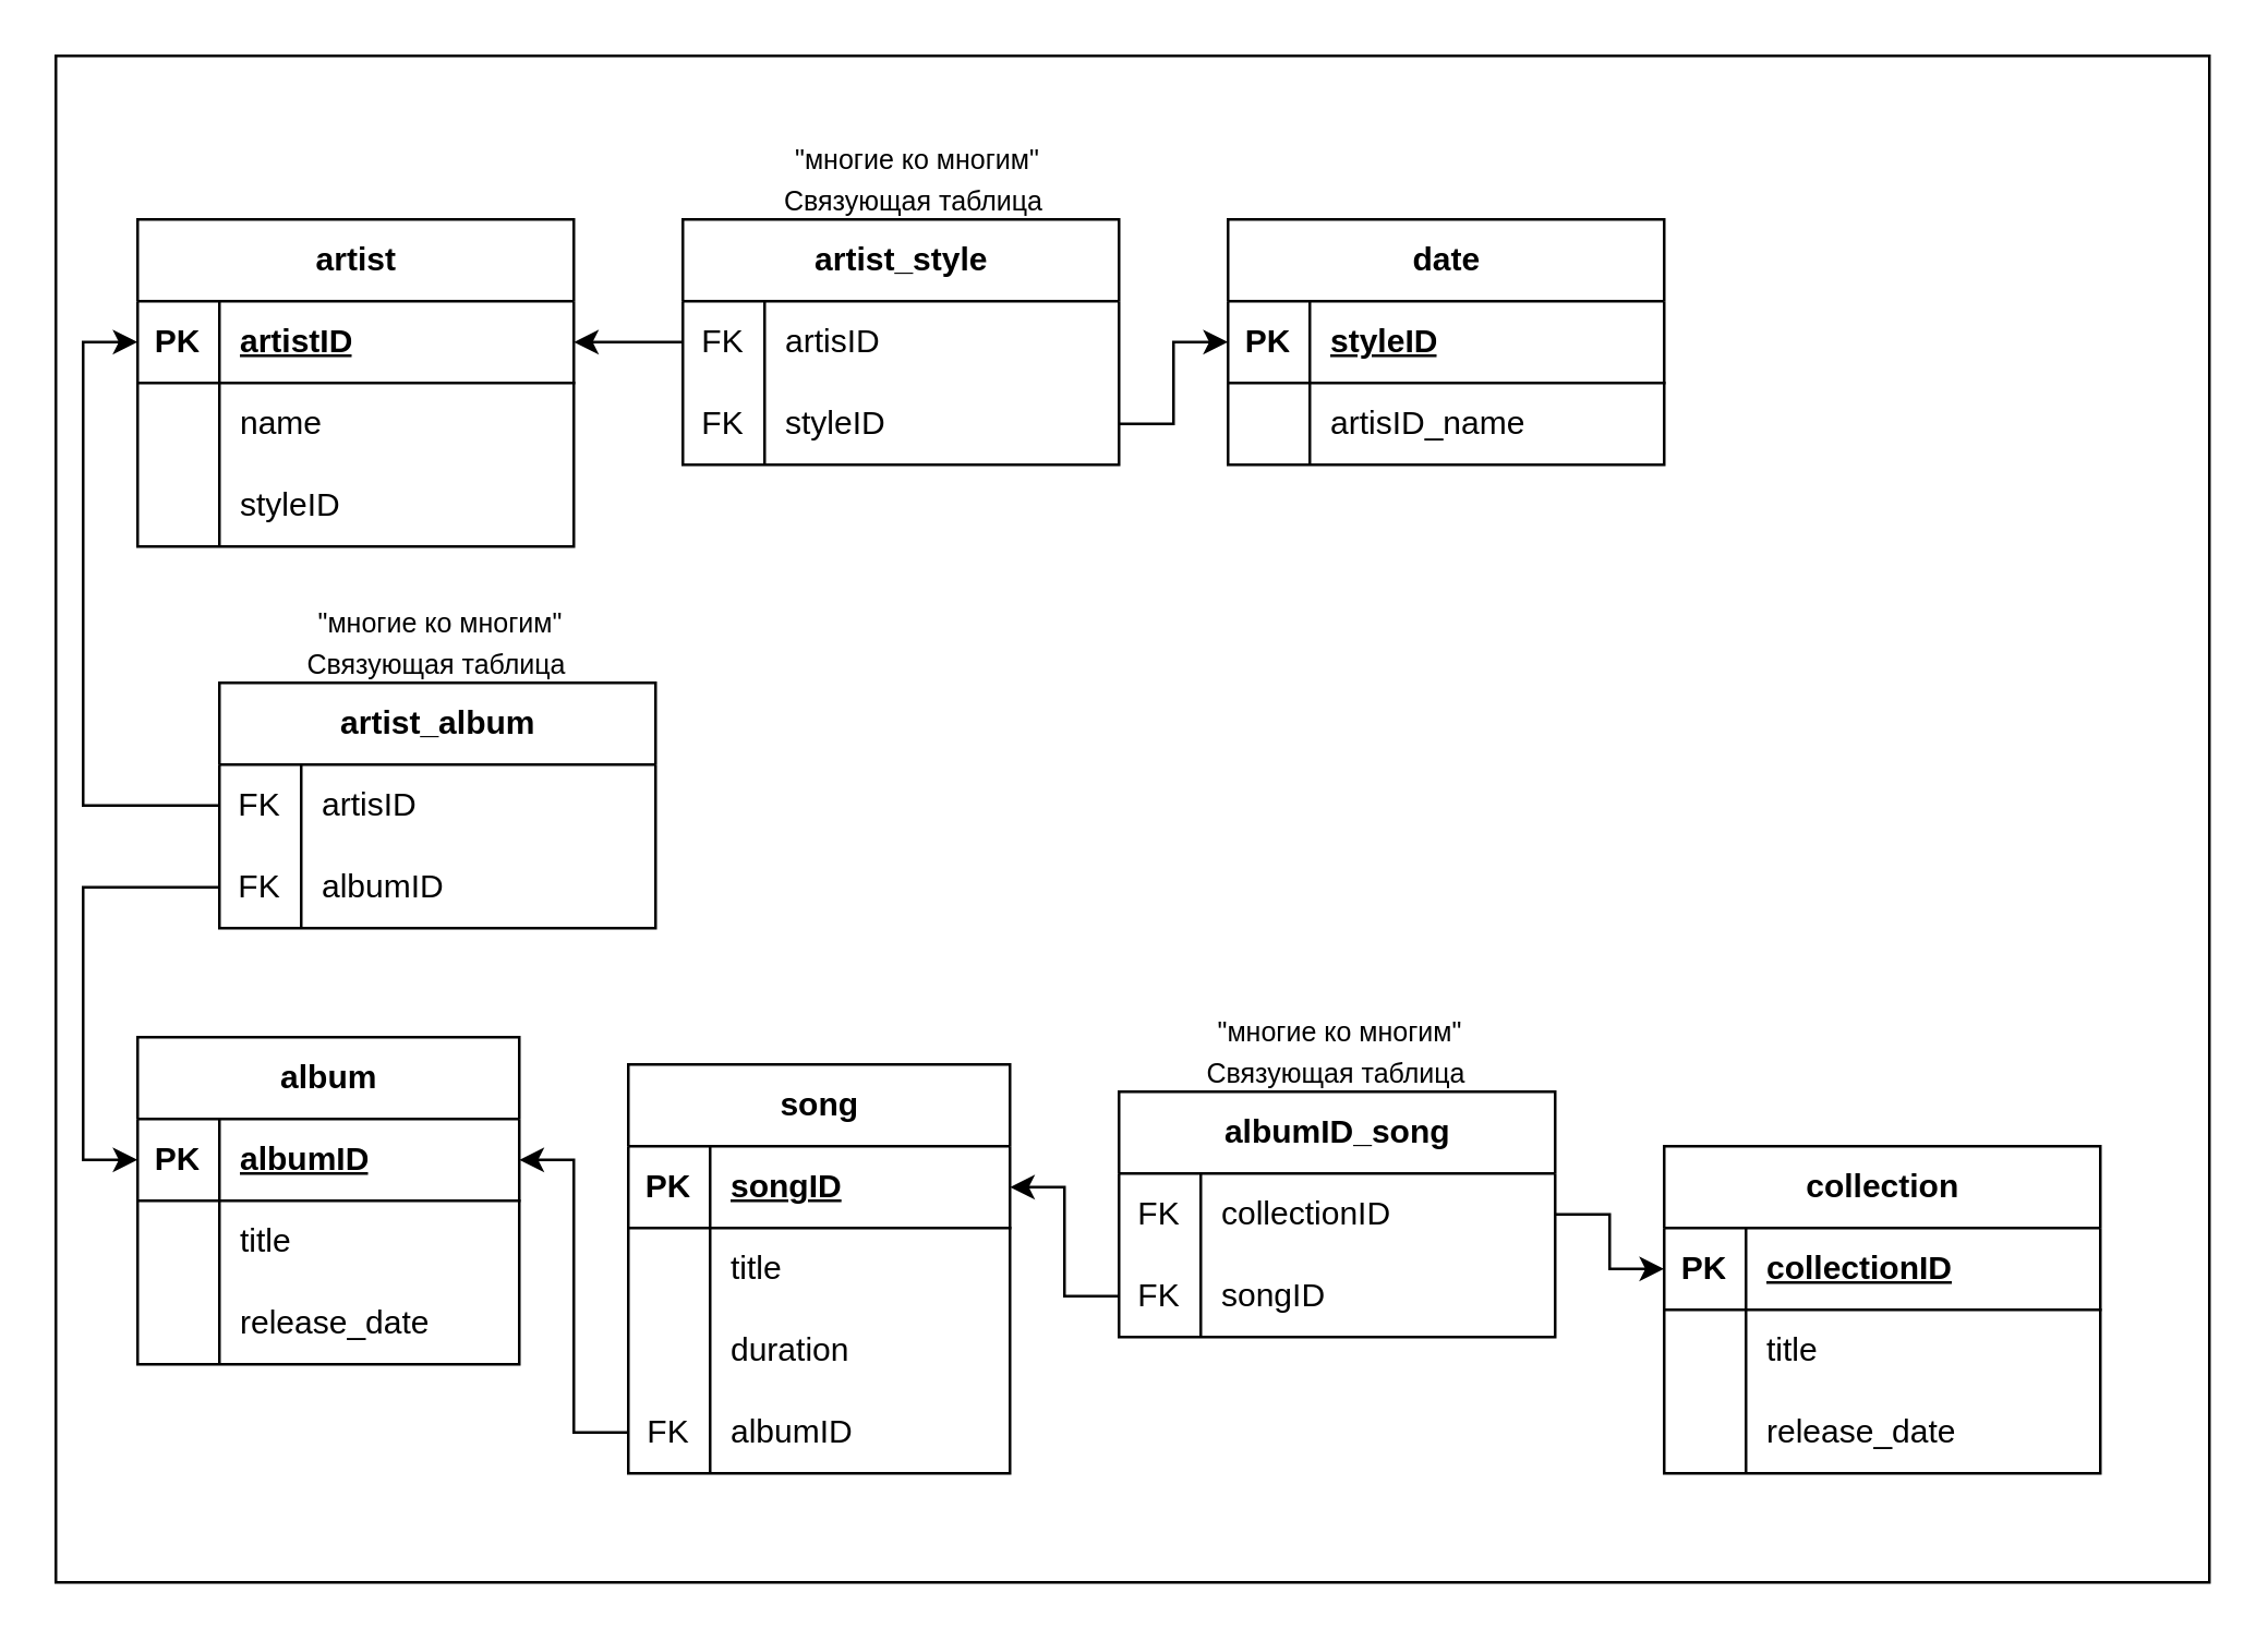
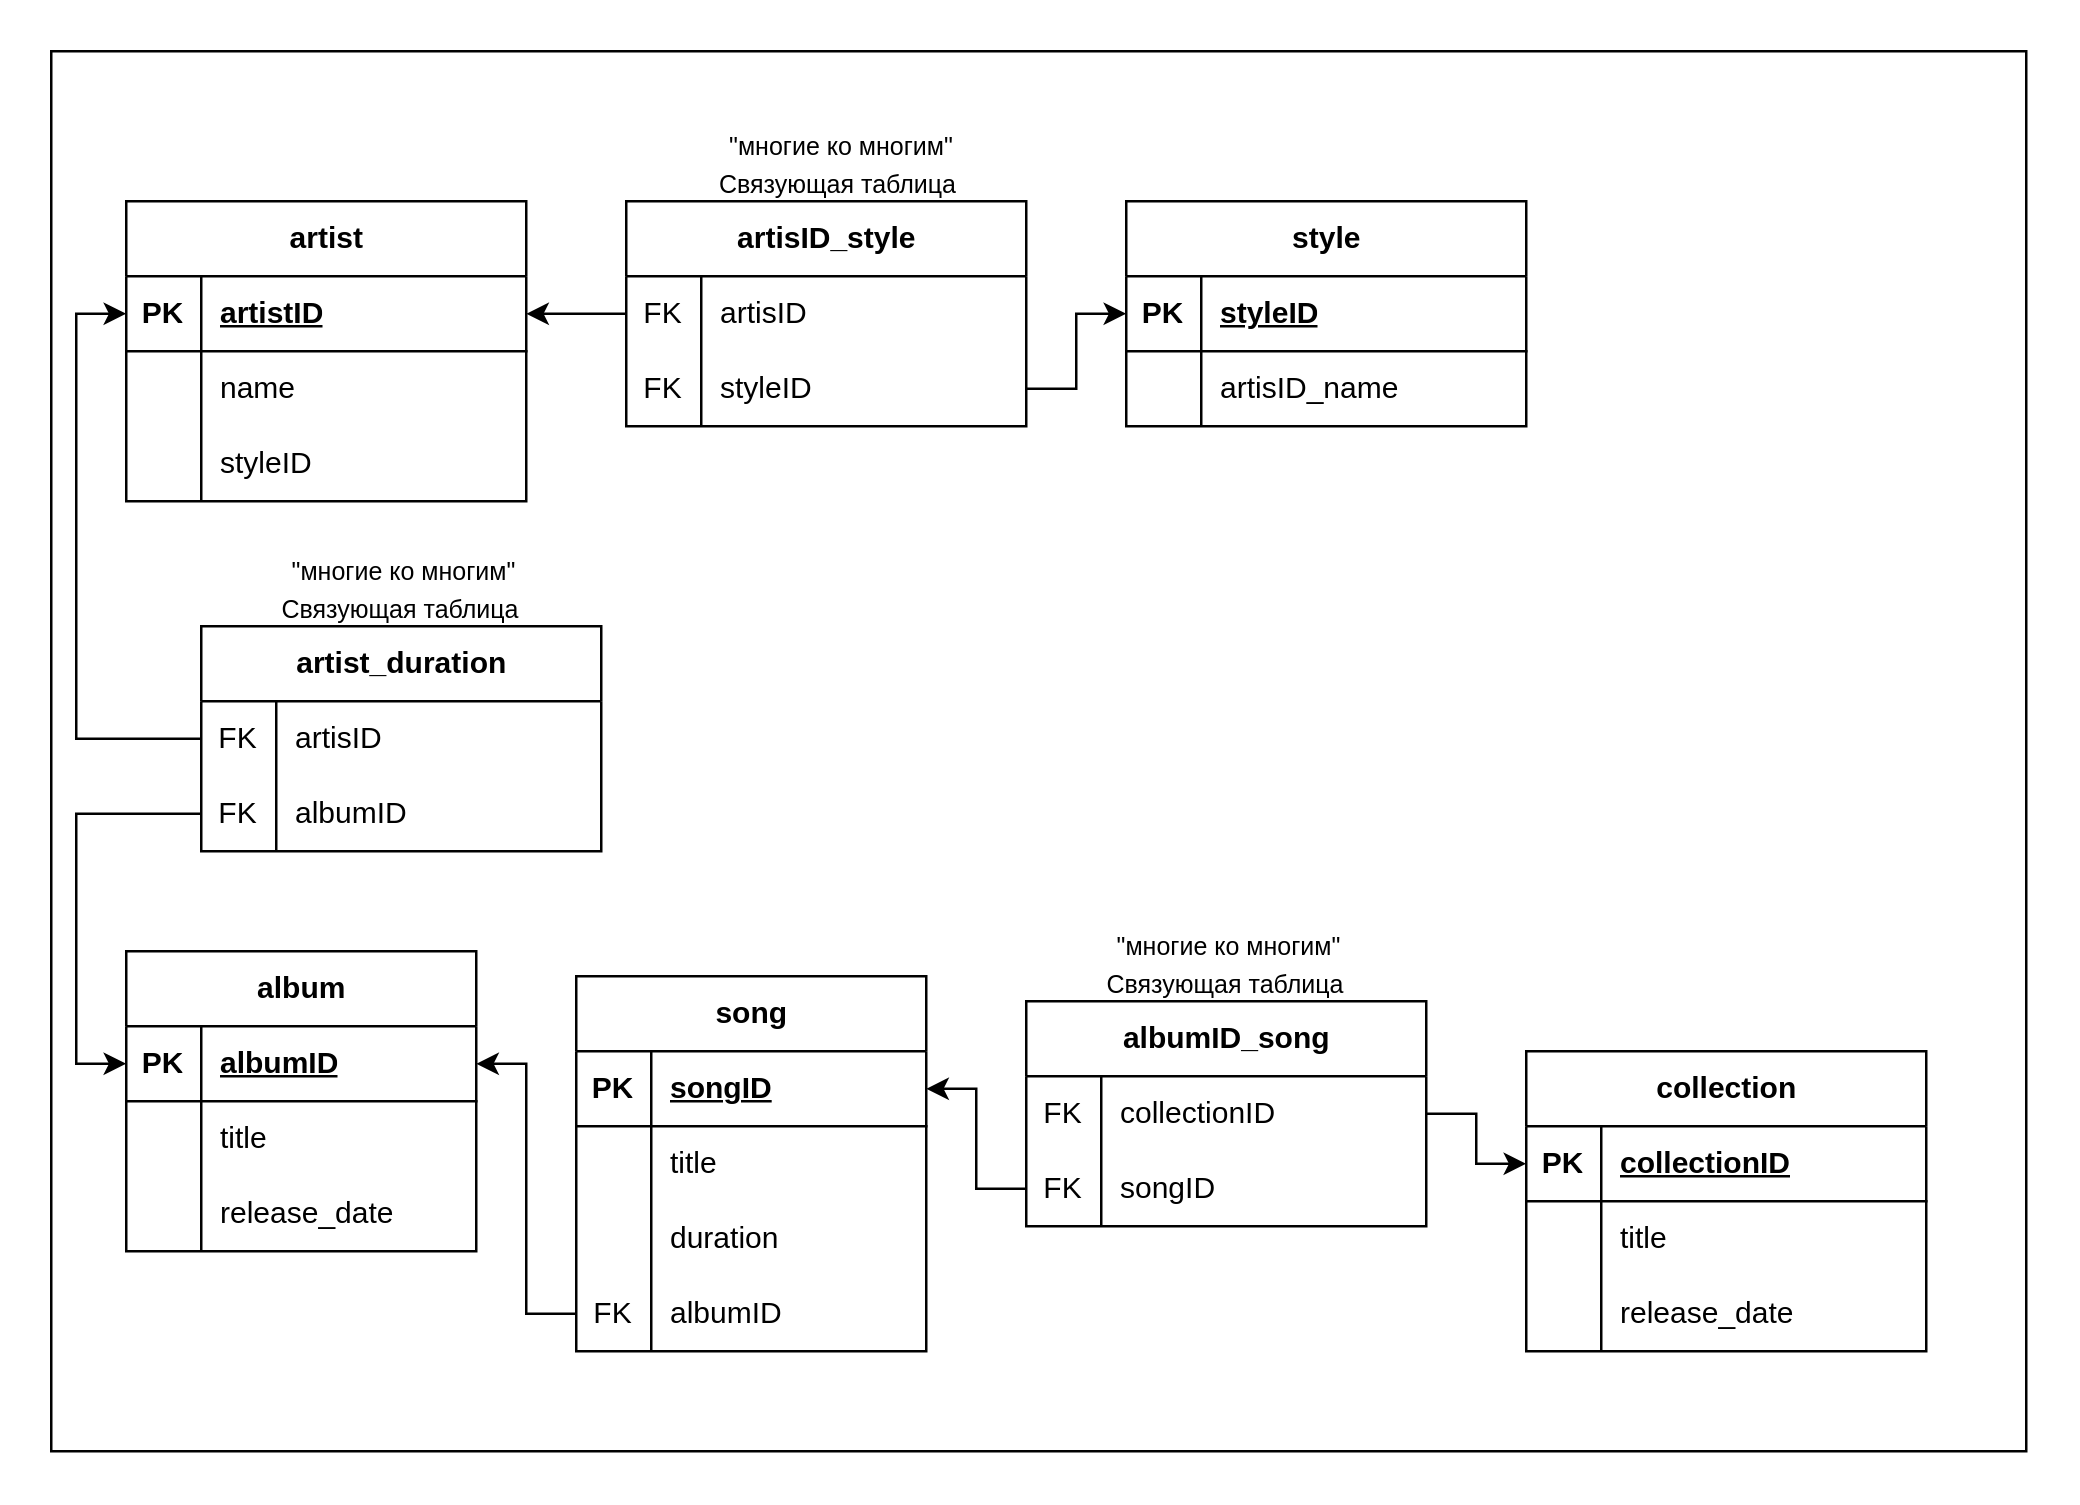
- <mxCell id="53" value="artist_style" style="shape=table;startSize=30;container=1;collapsible=1;childLayout=tableLayout;fixedRows=1;rowLines=0;fontStyle=1;align=center;resizeLast=1;html=1;" parent="1" vertex="1"><mxGeometry x="250" y="80" width="160" height="90" as="geometry" /></mxCell>
+ <mxCell id="53" value="artisID_style" style="shape=table;startSize=30;container=1;collapsible=1;childLayout=tableLayout;fixedRows=1;rowLines=0;fontStyle=1;align=center;resizeLast=1;html=1;" parent="1" vertex="1"><mxGeometry x="250" y="80" width="160" height="90" as="geometry" /></mxCell>
- <mxCell id="13" value="date" style="shape=table;startSize=30;container=1;collapsible=1;childLayout=tableLayout;fixedRows=1;rowLines=0;fontStyle=1;align=center;resizeLast=1;html=1;" parent="1" vertex="1"><mxGeometry x="450" y="80" width="160" height="90" as="geometry" /></mxCell>
+ <mxCell id="13" value="style" style="shape=table;startSize=30;container=1;collapsible=1;childLayout=tableLayout;fixedRows=1;rowLines=0;fontStyle=1;align=center;resizeLast=1;html=1;" parent="1" vertex="1"><mxGeometry x="450" y="80" width="160" height="90" as="geometry" /></mxCell>
- <mxCell id="63" value="artist_album" style="shape=table;startSize=30;container=1;collapsible=1;childLayout=tableLayout;fixedRows=1;rowLines=0;fontStyle=1;align=center;resizeLast=1;html=1;" parent="1" vertex="1"><mxGeometry x="80" y="250" width="160" height="90" as="geometry" /></mxCell>
+ <mxCell id="63" value="artist_duration" style="shape=table;startSize=30;container=1;collapsible=1;childLayout=tableLayout;fixedRows=1;rowLines=0;fontStyle=1;align=center;resizeLast=1;html=1;" parent="1" vertex="1"><mxGeometry x="80" y="250" width="160" height="90" as="geometry" /></mxCell>
